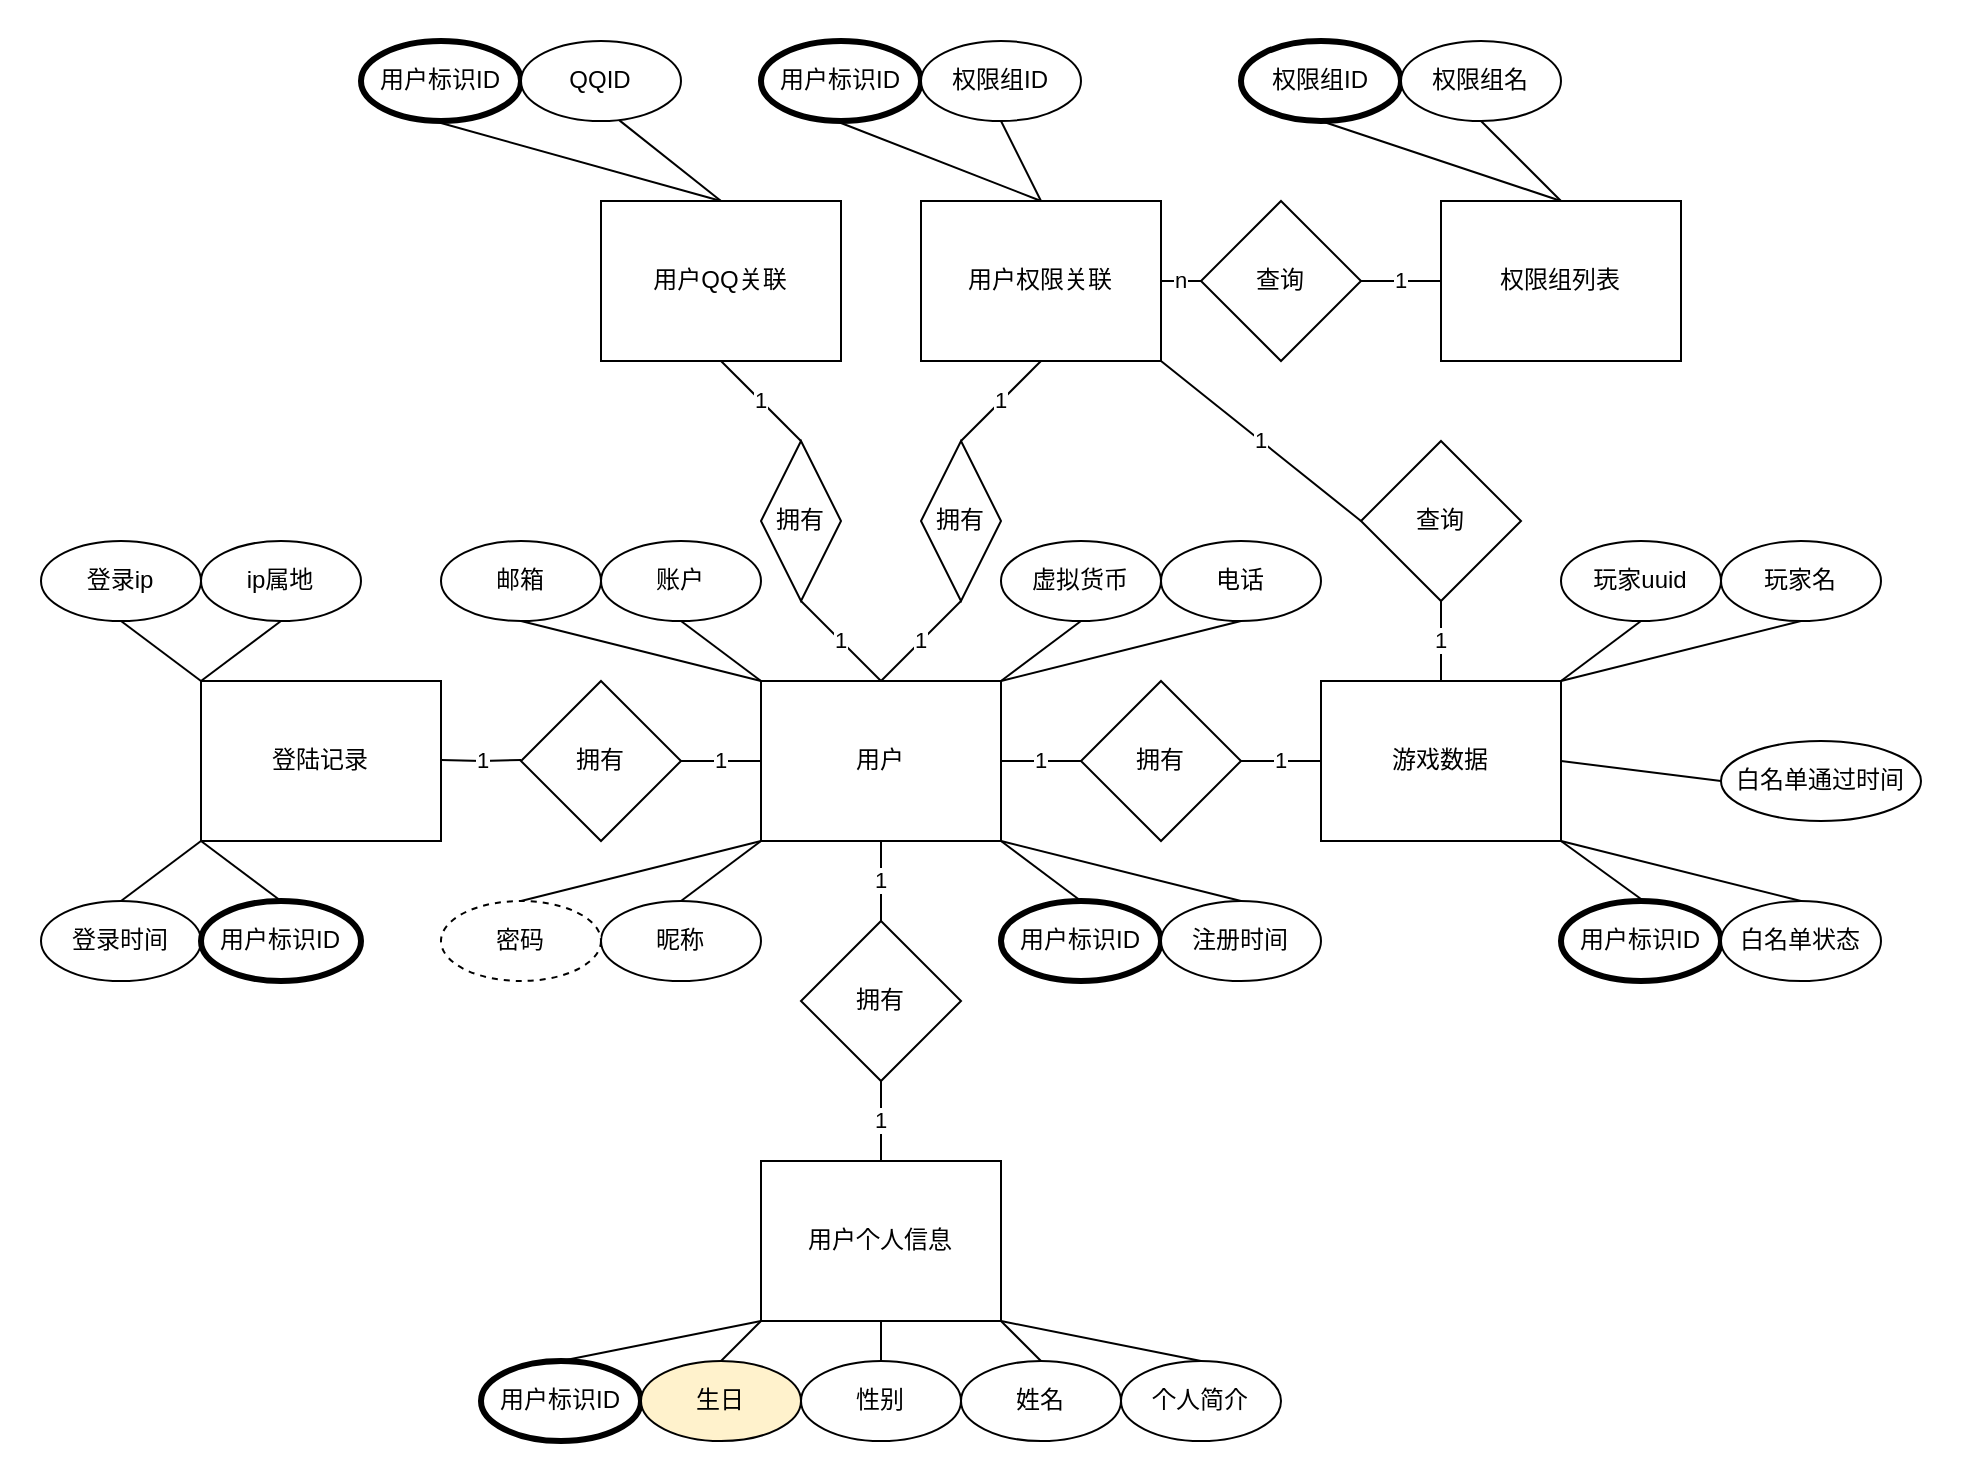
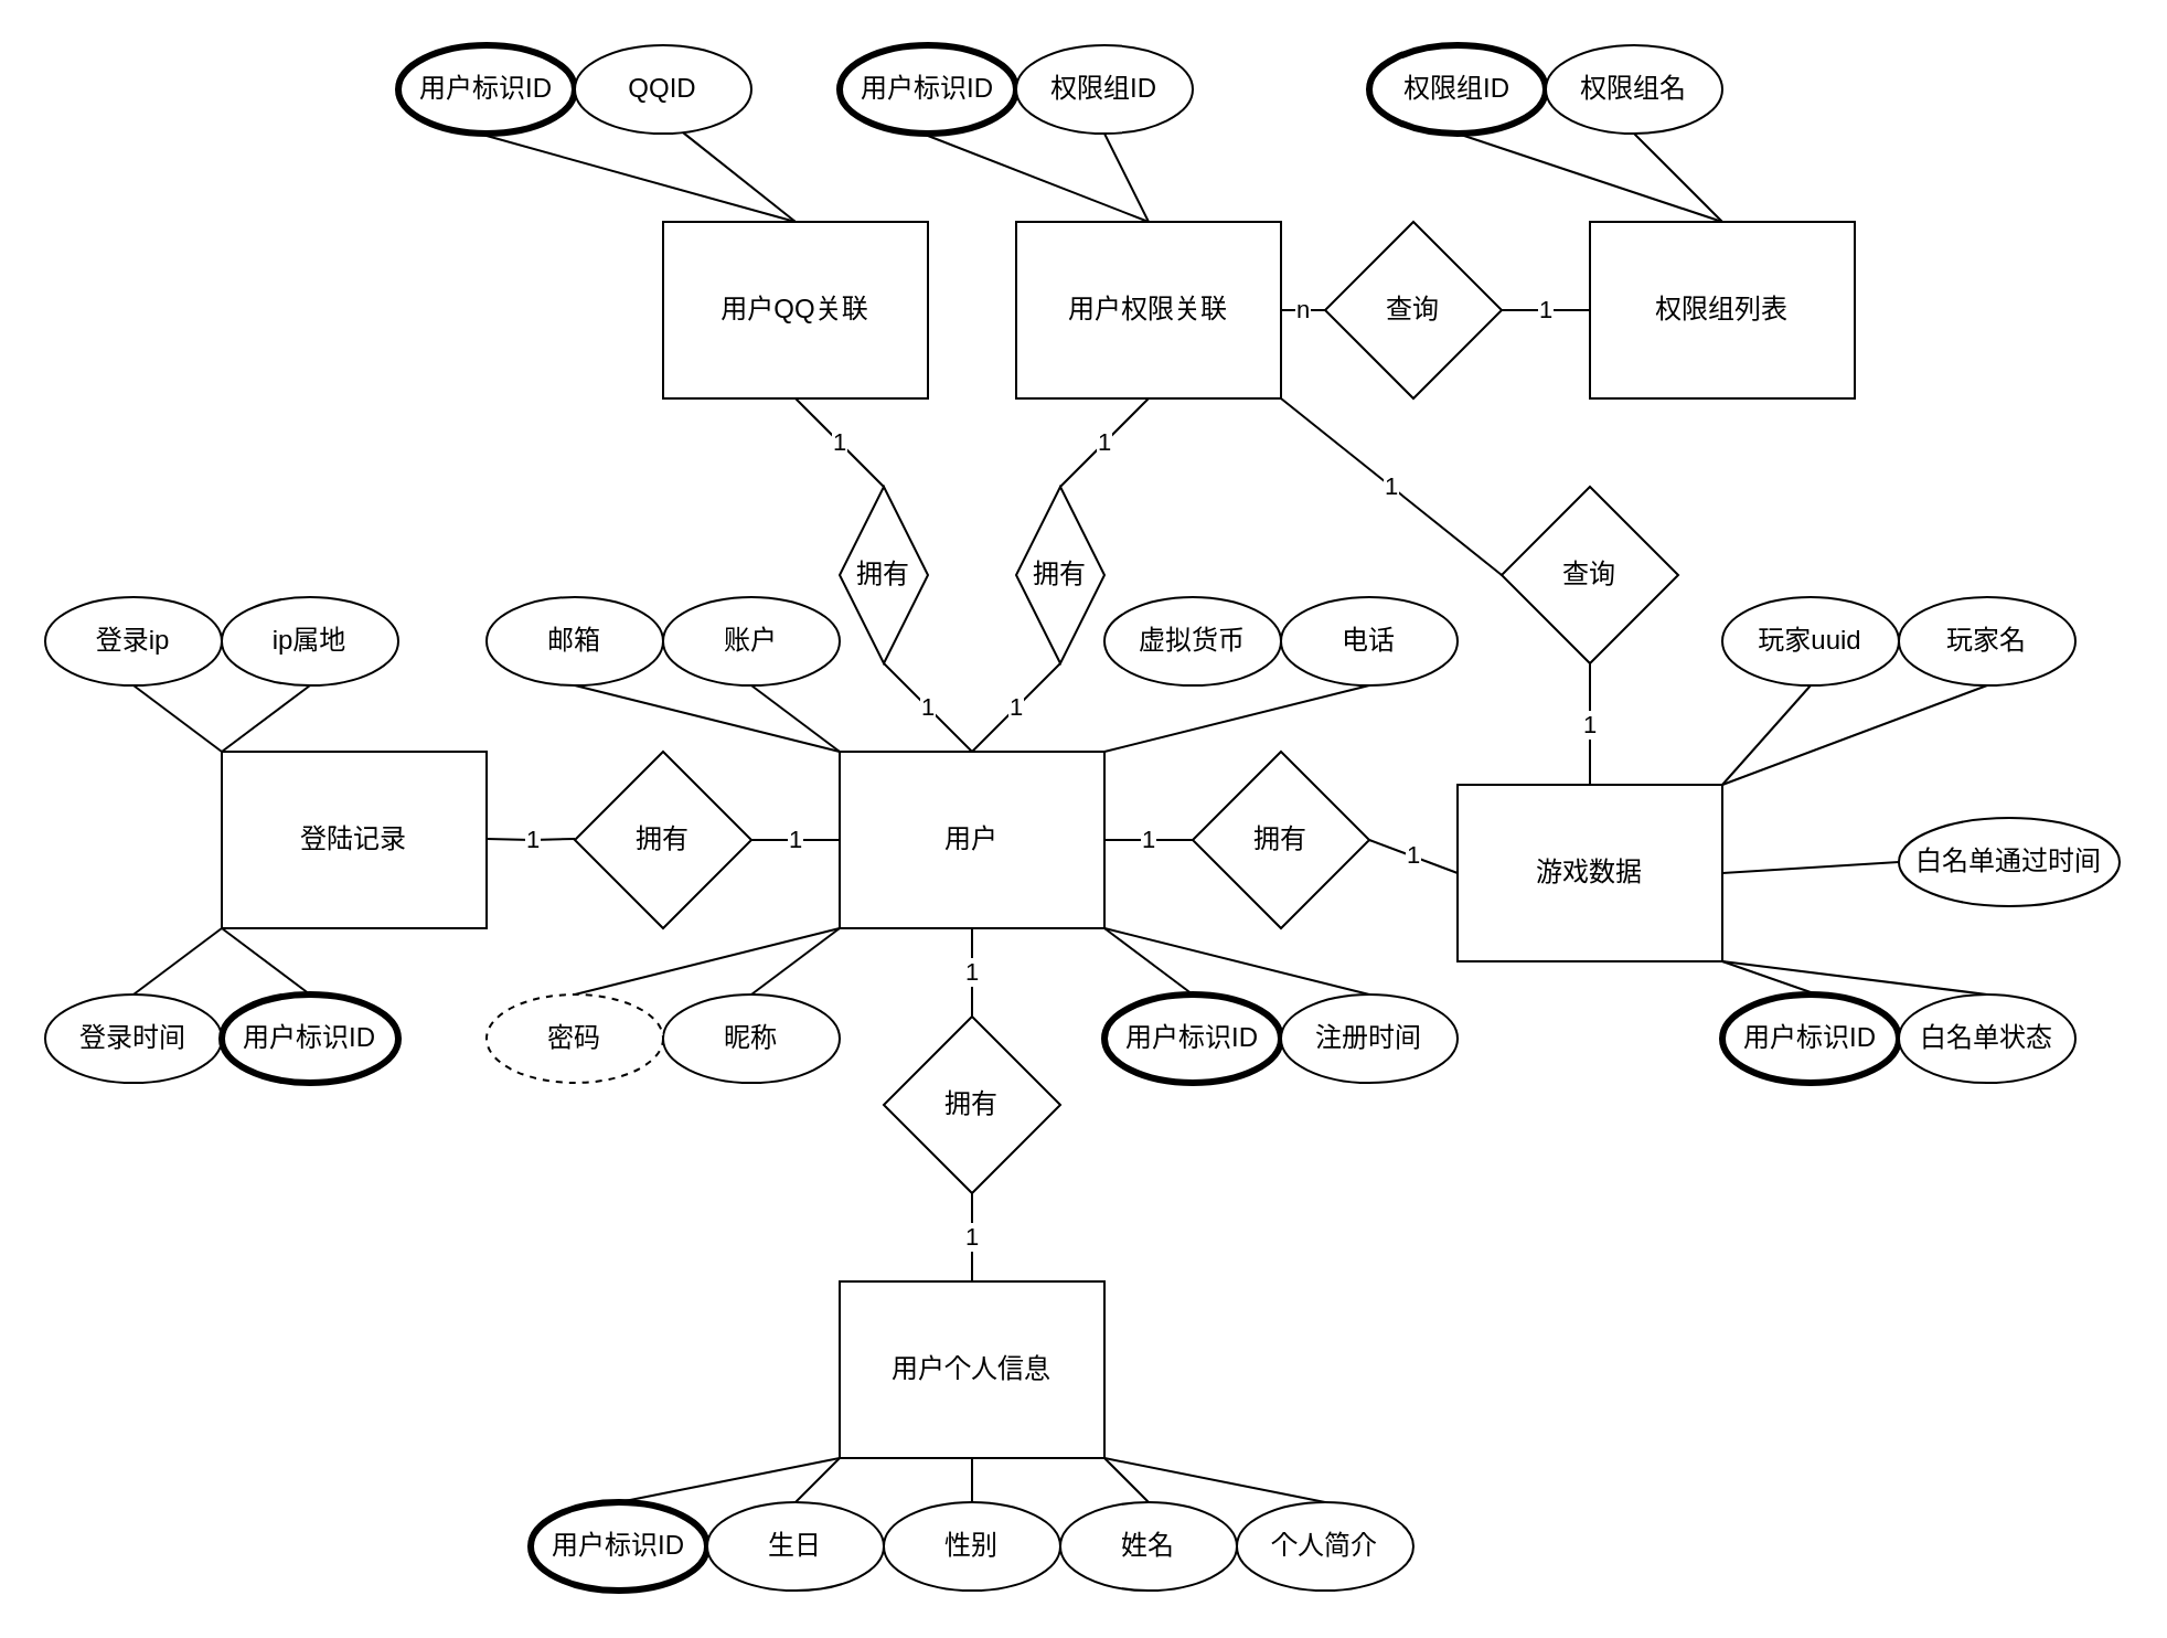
- <mxCell id="41" style="rounded=0;orthogonalLoop=1;jettySize=auto;html=1;exitX=0.5;exitY=1;exitDx=0;exitDy=0;entryX=1;entryY=0;entryDx=0;entryDy=0;endArrow=none;endFill=0;" edge="1" parent="1" source="38" target="4"><mxGeometry relative="1" as="geometry" /></mxCell>
- <mxCell id="16" value="游戏数据" style="rounded=0;whiteSpace=wrap;html=1;" vertex="1" parent="1"><mxGeometry x="660" y="340" width="120" height="80" as="geometry" /></mxCell>
+ <mxCell id="16" value="游戏数据" style="rounded=0;whiteSpace=wrap;html=1;" vertex="1" parent="1"><mxGeometry x="660" y="355" width="120" height="80" as="geometry" /></mxCell>
- <mxCell id="51" value="生日" style="ellipse;whiteSpace=wrap;html=1;fillColor=#fff2cc;" vertex="1" parent="1"><mxGeometry x="320" y="680" width="80" height="40" as="geometry" /></mxCell>
+ <mxCell id="51" value="生日" style="ellipse;whiteSpace=wrap;html=1;" vertex="1" parent="1"><mxGeometry x="320" y="680" width="80" height="40" as="geometry" /></mxCell>
